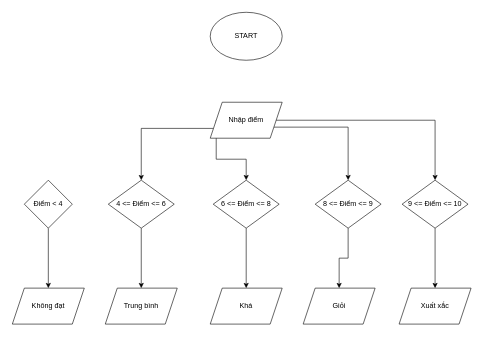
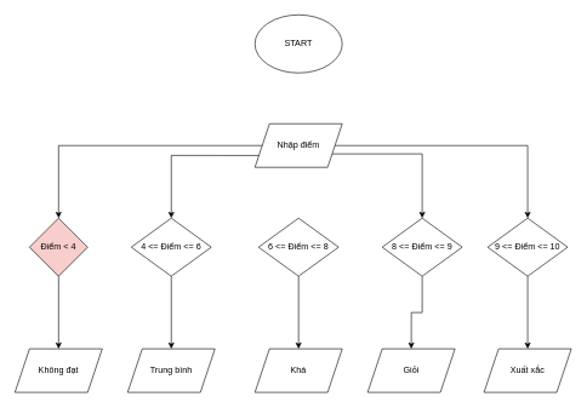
- <mxCell id="3" style="edgeStyle=orthogonalEdgeStyle;rounded=0;orthogonalLoop=1;jettySize=auto;html=1;exitX=0;exitY=0.5;exitDx=0;exitDy=0;" edge="1" parent="1" source="7" target="13"><mxGeometry relative="1" as="geometry"><mxPoint x="340" y="100" as="sourcePoint" /></mxGeometry></mxCell>
+ <mxCell id="3" style="edgeStyle=orthogonalEdgeStyle;rounded=0;orthogonalLoop=1;jettySize=auto;html=1;entryX=0.5;entryY=0;entryDx=0;entryDy=0;exitX=0;exitY=0.5;exitDx=0;exitDy=0;" edge="1" parent="1" source="7" target="9"><mxGeometry relative="1" as="geometry"><mxPoint x="340" y="100" as="sourcePoint" /></mxGeometry></mxCell>
- <mxCell id="9" value="Điểm &amp;lt; 4" style="rhombus;whiteSpace=wrap;html=1;" vertex="1" parent="1"><mxGeometry x="40" y="300" width="80" height="80" as="geometry" /></mxCell>
+ <mxCell id="9" value="Điểm &amp;lt; 4" style="rhombus;whiteSpace=wrap;html=1;fillColor=#f8cecc;" vertex="1" parent="1"><mxGeometry x="40" y="300" width="80" height="80" as="geometry" /></mxCell>
